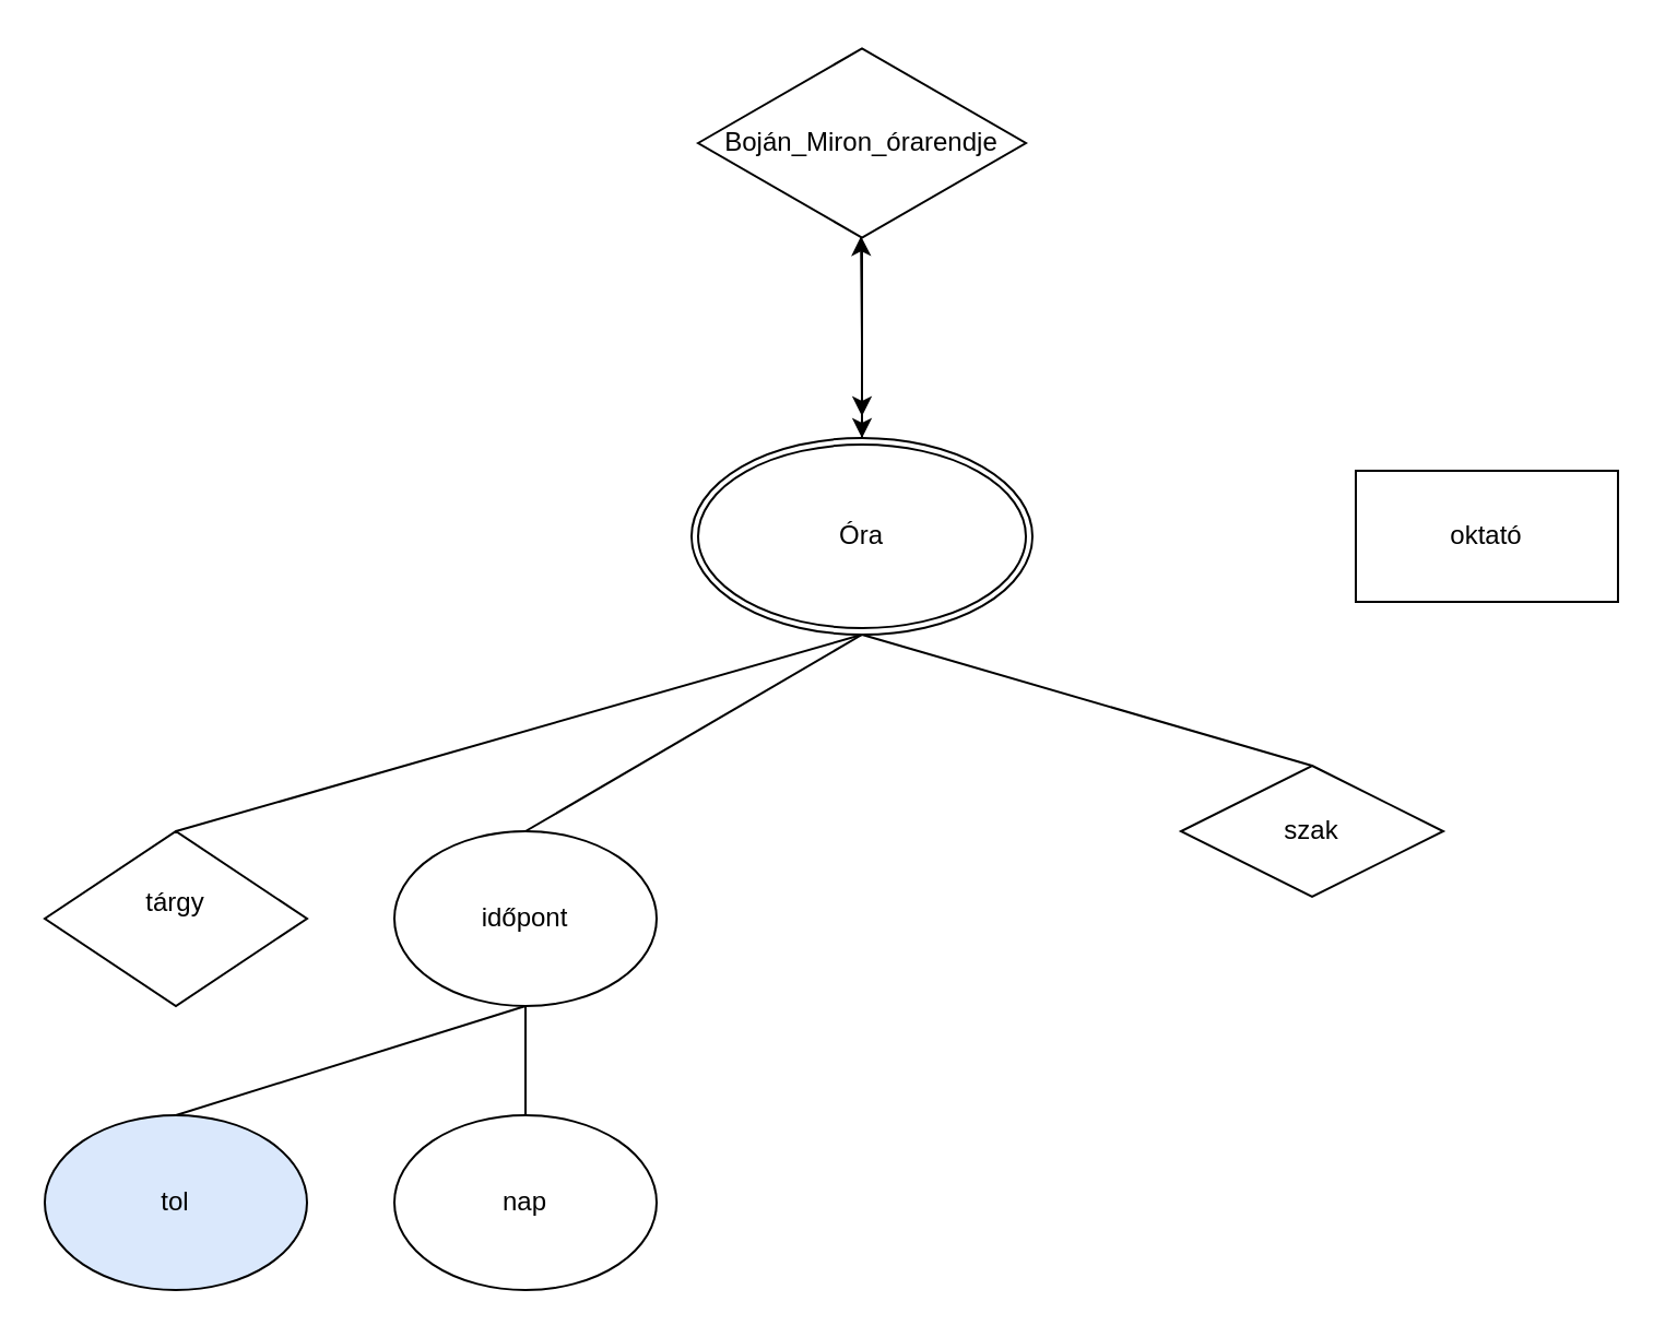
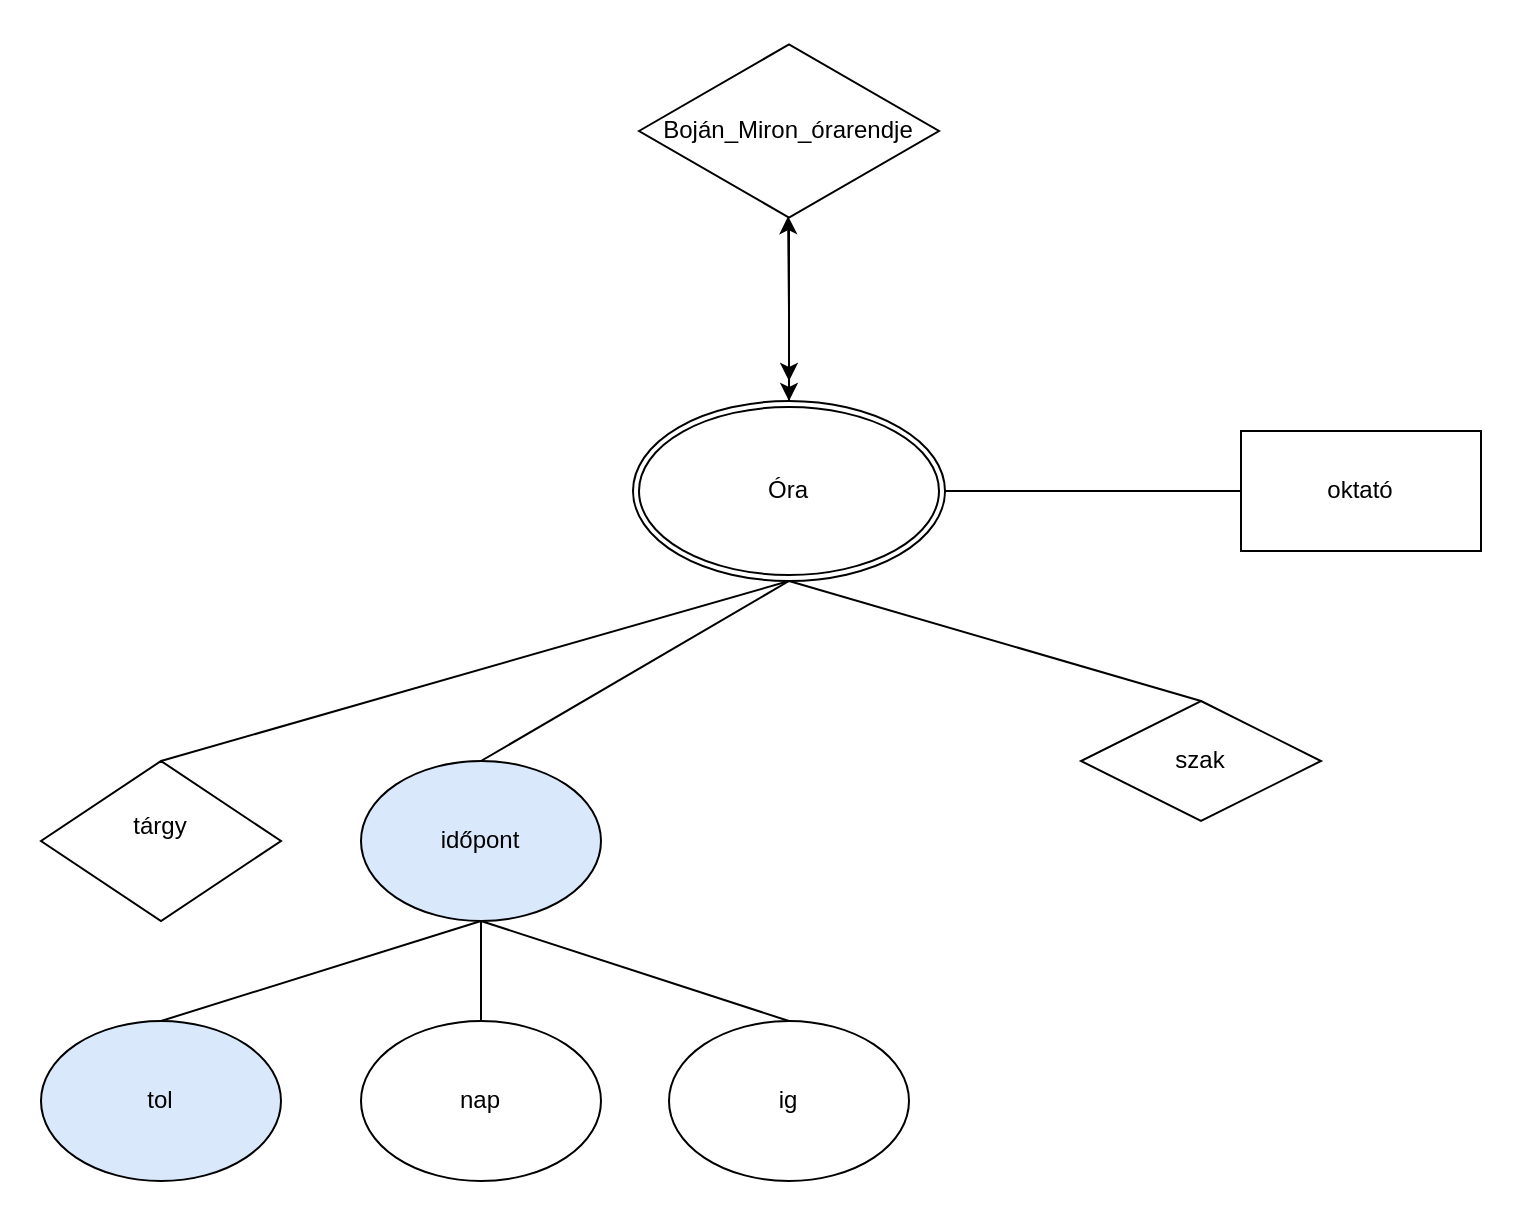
+ <mxCell id="21" value="" style="endArrow=none;html=1;rounded=0;entryX=0;entryY=0.5;entryDx=0;entryDy=0;exitX=1;exitY=0.5;exitDx=0;exitDy=0;" edge="1" parent="1" source="6" target="20"><mxGeometry width="50" height="50" relative="1" as="geometry"><mxPoint x="370" y="310" as="sourcePoint" /><mxPoint x="420" y="260" as="targetPoint" /></mxGeometry></mxCell>
- <mxCell id="9" value="időpont" style="ellipse;whiteSpace=wrap;html=1;" parent="1" vertex="1"><mxGeometry x="180" y="380" width="120" height="80" as="geometry" /></mxCell>
+ <mxCell id="9" value="időpont" style="ellipse;whiteSpace=wrap;html=1;fillColor=#dae8fc;" parent="1" vertex="1"><mxGeometry x="180" y="380" width="120" height="80" as="geometry" /></mxCell>
+ <mxCell id="17" value="" style="endArrow=none;html=1;rounded=0;entryX=0.5;entryY=1;entryDx=0;entryDy=0;exitX=0.5;exitY=0;exitDx=0;exitDy=0;" parent="1" source="14" target="9" edge="1"><mxGeometry width="50" height="50" relative="1" as="geometry"><mxPoint x="270" y="550" as="sourcePoint" /><mxPoint x="320" y="500" as="targetPoint" /></mxGeometry></mxCell>
+ <mxCell id="14" value="ig" style="ellipse;whiteSpace=wrap;html=1;" parent="1" vertex="1"><mxGeometry x="334" y="510" width="120" height="80" as="geometry" /></mxCell>
